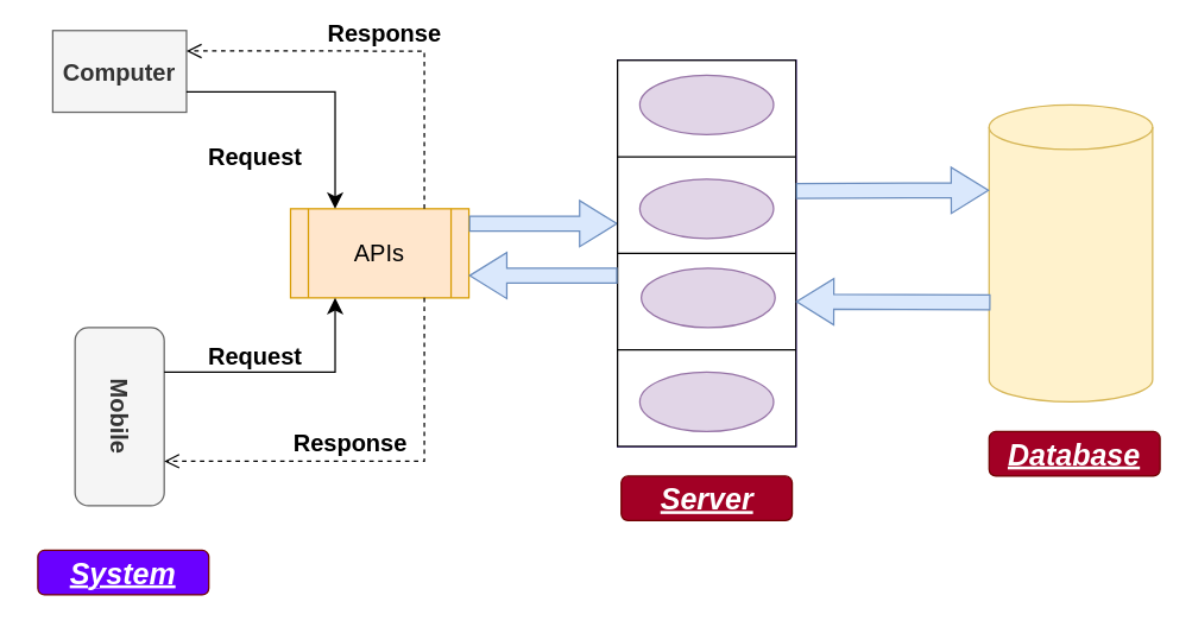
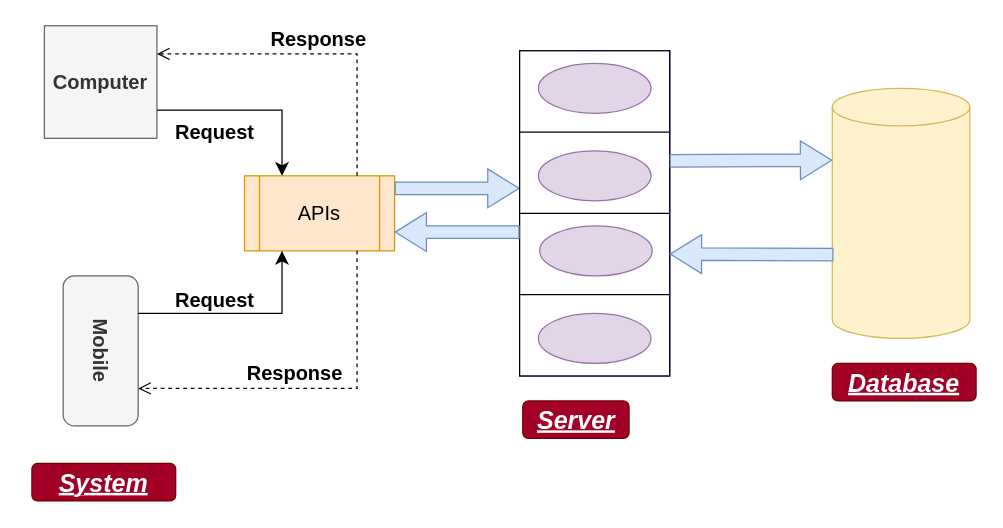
- <mxCell id="3" value="&lt;b&gt;Computer&lt;/b&gt;" style="whiteSpace=wrap;html=1;aspect=fixed;fontSize=16;fillColor=#f5f5f5;fontColor=#333333;strokeColor=#666666;" vertex="1" parent="1"><mxGeometry x="35" y="20" width="90" height="55" as="geometry" /></mxCell>
+ <mxCell id="3" value="&lt;b&gt;Computer&lt;/b&gt;" style="whiteSpace=wrap;html=1;aspect=fixed;fontSize=16;fillColor=#f5f5f5;fontColor=#333333;strokeColor=#666666;" vertex="1" parent="1"><mxGeometry x="35" y="20" width="90" height="90" as="geometry" /></mxCell>
- <mxCell id="25" value="&lt;font size=&quot;1&quot;&gt;&lt;b&gt;&lt;i&gt;&lt;u style=&quot;font-size: 20px;&quot;&gt;Server&lt;/u&gt;&lt;/i&gt;&lt;/b&gt;&lt;/font&gt;" style="rounded=1;whiteSpace=wrap;html=1;fontSize=16;fillColor=#a20025;fontColor=#ffffff;strokeColor=#6F0000;" vertex="1" parent="1"><mxGeometry x="417.5" y="320" width="115" height="30" as="geometry" /></mxCell>
+ <mxCell id="25" value="&lt;font size=&quot;1&quot;&gt;&lt;b&gt;&lt;i&gt;&lt;u style=&quot;font-size: 20px;&quot;&gt;Server&lt;/u&gt;&lt;/i&gt;&lt;/b&gt;&lt;/font&gt;" style="rounded=1;whiteSpace=wrap;html=1;fontSize=16;fillColor=#a20025;fontColor=#ffffff;strokeColor=#6F0000;" vertex="1" parent="1"><mxGeometry x="417.5" y="320" width="85" height="30" as="geometry" /></mxCell>
- <mxCell id="24" value="&lt;font size=&quot;1&quot;&gt;&lt;b&gt;&lt;i&gt;&lt;u style=&quot;font-size: 20px;&quot;&gt;System&lt;/u&gt;&lt;/i&gt;&lt;/b&gt;&lt;/font&gt;" style="rounded=1;whiteSpace=wrap;html=1;fontSize=16;fillColor=#6a00ff;fontColor=#ffffff;strokeColor=#6F0000;" vertex="1" parent="1"><mxGeometry x="25" y="370" width="115" height="30" as="geometry" /></mxCell>
+ <mxCell id="24" value="&lt;font size=&quot;1&quot;&gt;&lt;b&gt;&lt;i&gt;&lt;u style=&quot;font-size: 20px;&quot;&gt;System&lt;/u&gt;&lt;/i&gt;&lt;/b&gt;&lt;/font&gt;" style="rounded=1;whiteSpace=wrap;html=1;fontSize=16;fillColor=#a20025;fontColor=#ffffff;strokeColor=#6F0000;" vertex="1" parent="1"><mxGeometry x="25" y="370" width="115" height="30" as="geometry" /></mxCell>
